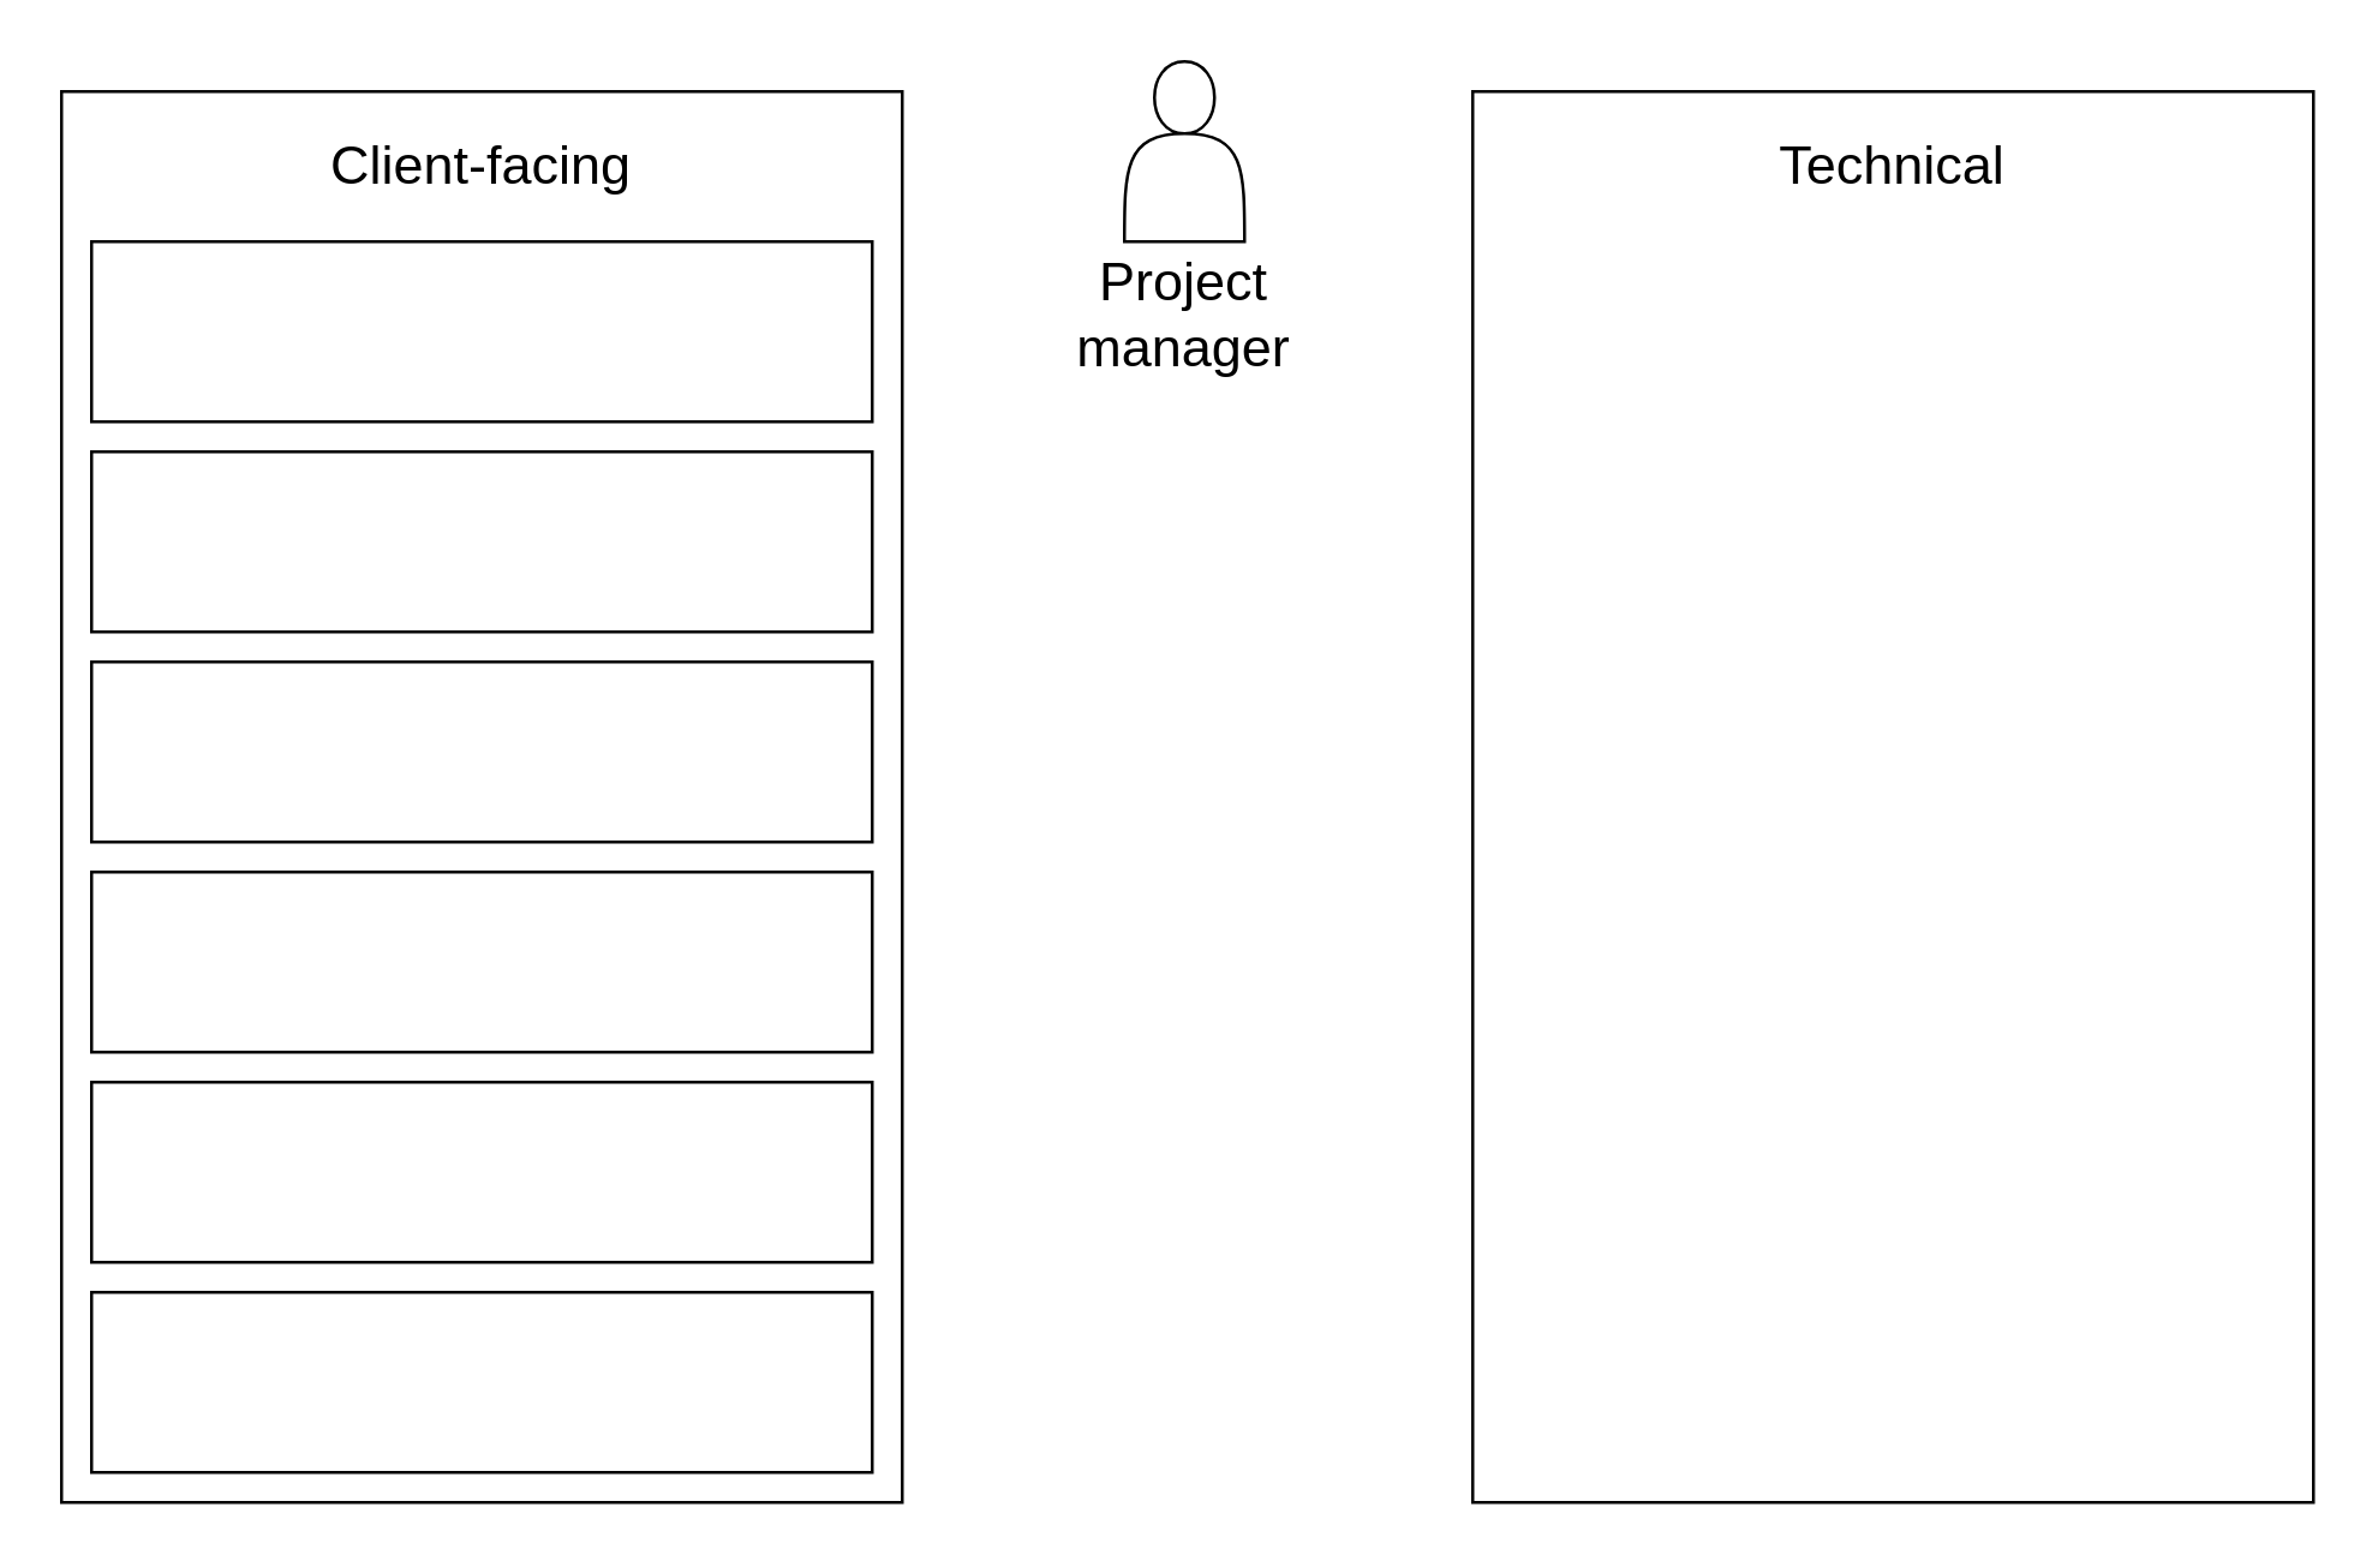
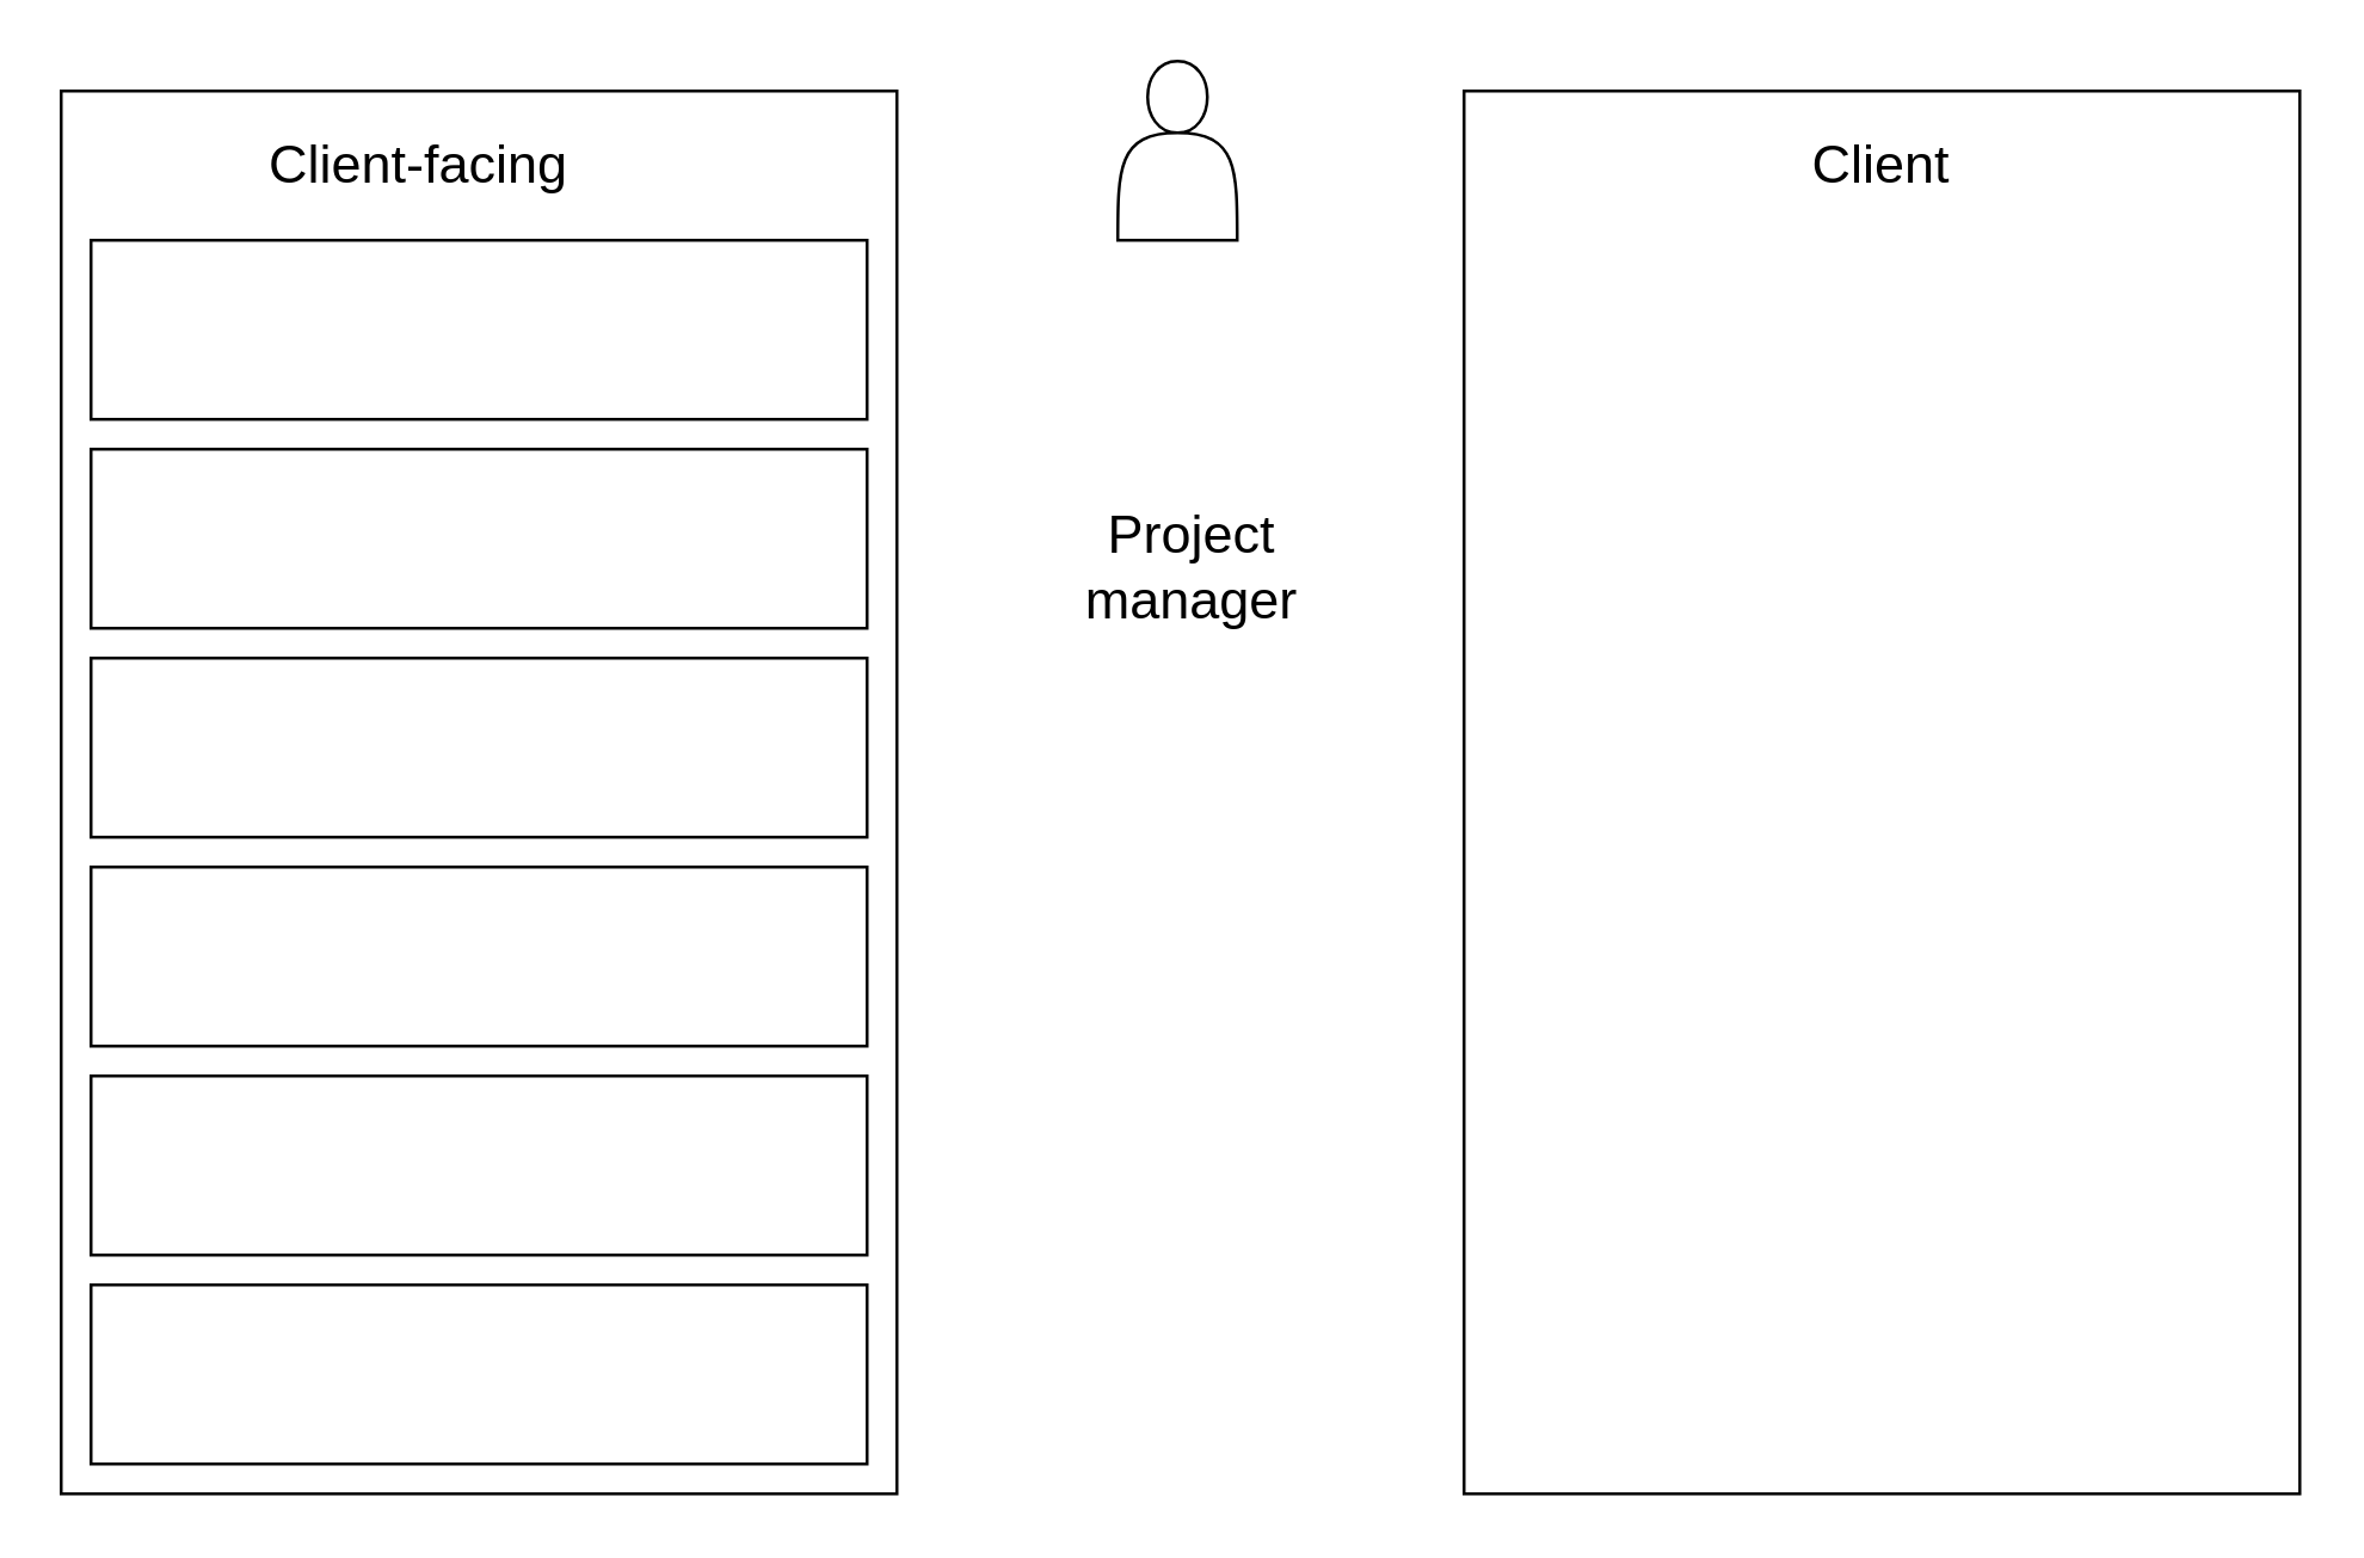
- <mxCell id="4" value="&lt;font style=&quot;font-size: 18px;&quot;&gt;Client-facing&lt;/font&gt;" style="text;html=1;strokeColor=none;fillColor=none;align=center;verticalAlign=middle;whiteSpace=wrap;rounded=0;" vertex="1" parent="1"><mxGeometry x="95" y="40" width="130" height="30" as="geometry" /></mxCell>
+ <mxCell id="4" value="&lt;font style=&quot;font-size: 18px;&quot;&gt;Client-facing&lt;/font&gt;" style="text;html=1;strokeColor=none;fillColor=none;align=center;verticalAlign=middle;whiteSpace=wrap;rounded=0;" vertex="1" parent="1"><mxGeometry x="75" y="40" width="130" height="30" as="geometry" /></mxCell>
- <mxCell id="5" value="&lt;span style=&quot;font-size: 18px;&quot;&gt;Technical&lt;/span&gt;" style="text;html=1;strokeColor=none;fillColor=none;align=center;verticalAlign=middle;whiteSpace=wrap;rounded=0;" vertex="1" parent="1"><mxGeometry x="565" y="40" width="130" height="30" as="geometry" /></mxCell>
+ <mxCell id="5" value="&lt;span style=&quot;font-size: 18px;&quot;&gt;Client&lt;/span&gt;" style="text;html=1;strokeColor=none;fillColor=none;align=center;verticalAlign=middle;whiteSpace=wrap;rounded=0;" vertex="1" parent="1"><mxGeometry x="565" y="40" width="130" height="30" as="geometry" /></mxCell>
- <mxCell id="8" value="&lt;font style=&quot;font-size: 18px;&quot;&gt;Project manager&lt;/font&gt;" style="text;html=1;strokeColor=none;fillColor=none;align=center;verticalAlign=middle;whiteSpace=wrap;rounded=0;" vertex="1" parent="1"><mxGeometry x="329" y="90" width="130" height="30" as="geometry" /></mxCell>
+ <mxCell id="8" value="&lt;font style=&quot;font-size: 18px;&quot;&gt;Project manager&lt;/font&gt;" style="text;html=1;strokeColor=none;fillColor=none;align=center;verticalAlign=middle;whiteSpace=wrap;rounded=0;" vertex="1" parent="1"><mxGeometry x="334" y="175" width="130" height="30" as="geometry" /></mxCell>
